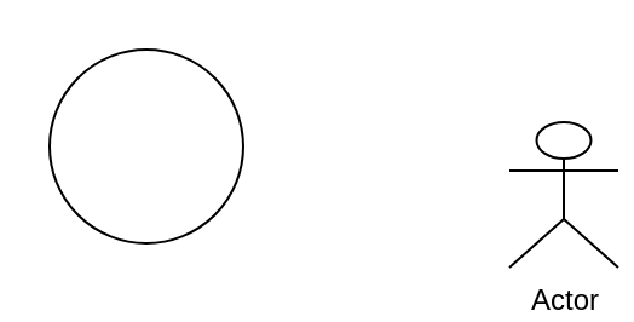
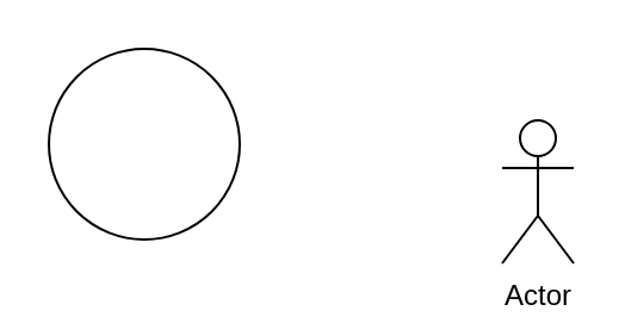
- <mxCell id="2" value="Actor" style="shape=umlActor;verticalLabelPosition=bottom;labelBackgroundColor=#ffffff;verticalAlign=top;html=1;outlineConnect=0;" vertex="1" parent="1"><mxGeometry x="210" y="50" width="45" height="60" as="geometry" /></mxCell>
+ <mxCell id="2" value="Actor" style="shape=umlActor;verticalLabelPosition=bottom;labelBackgroundColor=#ffffff;verticalAlign=top;html=1;outlineConnect=0;" vertex="1" parent="1"><mxGeometry x="210" y="50" width="30" height="60" as="geometry" /></mxCell>
